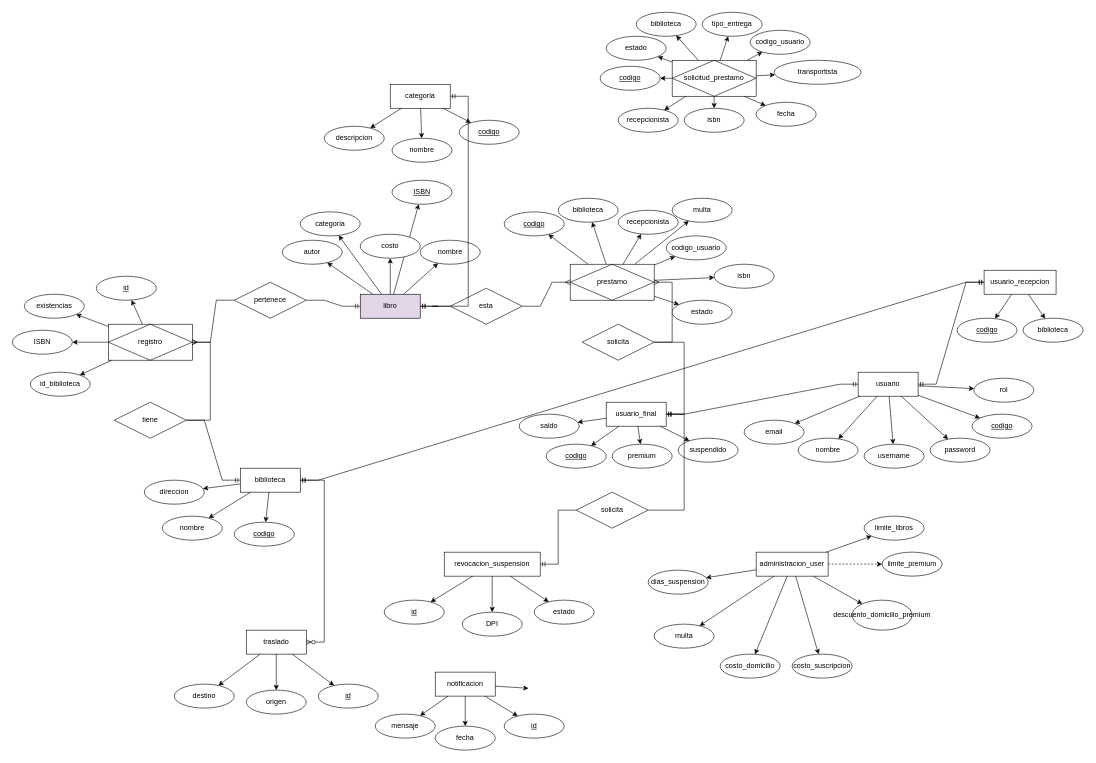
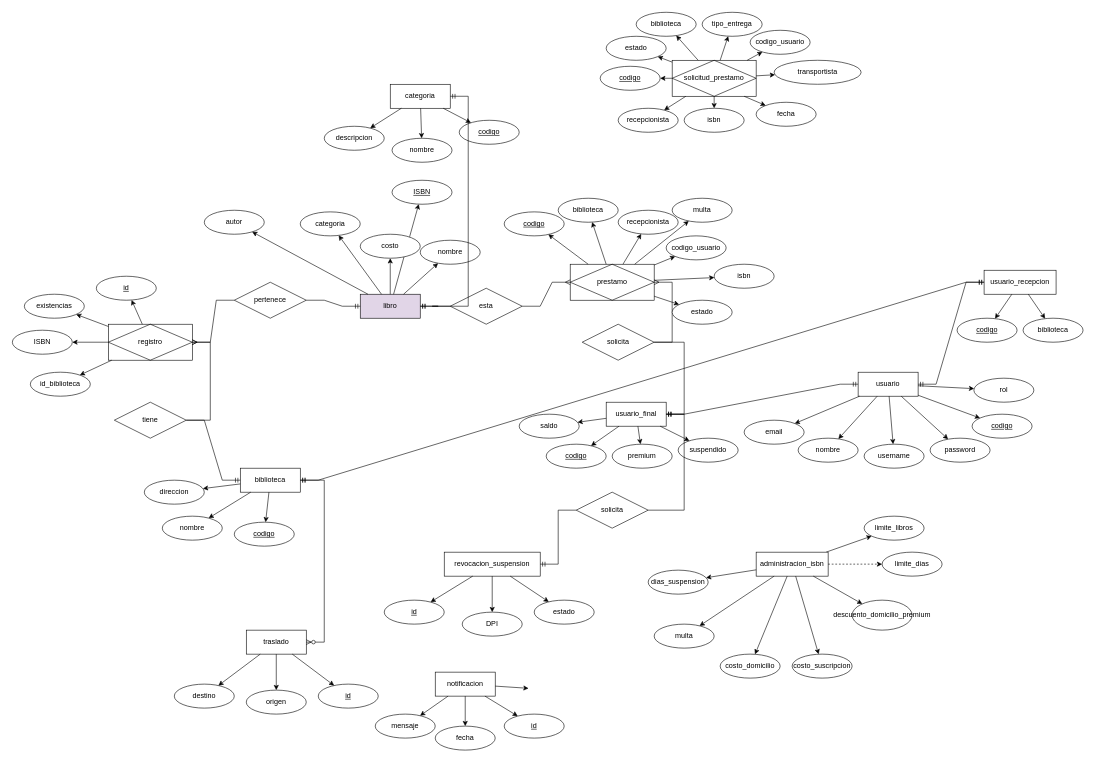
- <mxCell id="6" value="autor" style="ellipse;whiteSpace=wrap;html=1;align=center;" parent="1" vertex="1"><mxGeometry x="470" width="100" height="40" as="geometry" y="400" /></mxCell>
+ <mxCell id="6" value="autor" style="ellipse;whiteSpace=wrap;html=1;align=center;" parent="1" vertex="1"><mxGeometry x="340" y="350" width="100" height="40" as="geometry" /></mxCell>
- <mxCell id="79" value="administracion_user" style="whiteSpace=wrap;html=1;align=center;" parent="1" vertex="1"><mxGeometry x="1260" y="920" width="120" height="40" as="geometry" /></mxCell>
+ <mxCell id="79" value="administracion_isbn" style="whiteSpace=wrap;html=1;align=center;" parent="1" vertex="1"><mxGeometry x="1260" y="920" width="120" height="40" as="geometry" /></mxCell>
- <mxCell id="101" value="limite_premium" style="ellipse;whiteSpace=wrap;html=1;align=center;" parent="1" vertex="1"><mxGeometry x="1470" y="920" width="100" height="40" as="geometry" /></mxCell>
+ <mxCell id="101" value="limite_dias" style="ellipse;whiteSpace=wrap;html=1;align=center;" parent="1" vertex="1"><mxGeometry x="1470" y="920" width="100" height="40" as="geometry" /></mxCell>
